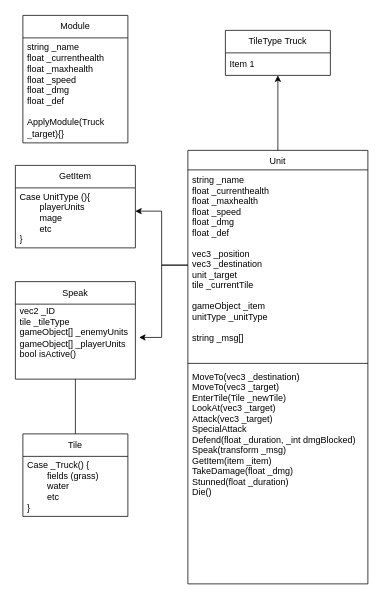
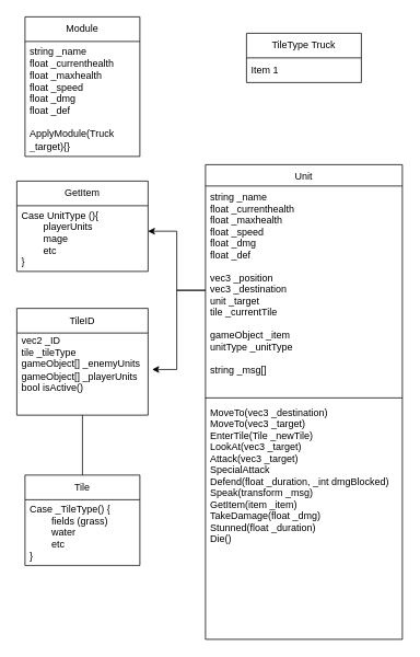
- <mxCell id="17" style="edgeStyle=orthogonalEdgeStyle;rounded=0;orthogonalLoop=1;jettySize=auto;html=1;entryX=0.5;entryY=1;entryDx=0;entryDy=0;entryPerimeter=0;" edge="1" parent="1" source="2" target="10"><mxGeometry relative="1" as="geometry" /></mxCell>
- <mxCell id="12" value="Speak" style="swimlane;fontStyle=0;childLayout=stackLayout;horizontal=1;startSize=30;horizontalStack=0;resizeParent=1;resizeParentMax=0;resizeLast=0;collapsible=1;marginBottom=0;whiteSpace=wrap;html=1;" vertex="1" parent="1"><mxGeometry x="20" y="375" width="160" height="130" as="geometry" /></mxCell>
+ <mxCell id="12" value="TileID" style="swimlane;fontStyle=0;childLayout=stackLayout;horizontal=1;startSize=30;horizontalStack=0;resizeParent=1;resizeParentMax=0;resizeLast=0;collapsible=1;marginBottom=0;whiteSpace=wrap;html=1;" vertex="1" parent="1"><mxGeometry x="20" y="375" width="160" height="130" as="geometry" /></mxCell>
- <mxCell id="15" value="Case _Truck() {&lt;div&gt;&lt;span style=&quot;white-space: pre;&quot;&gt;&#09;&lt;/span&gt;fields (grass)&lt;br&gt;&lt;/div&gt;&lt;div&gt;&lt;span style=&quot;white-space: pre;&quot;&gt;&#09;&lt;/span&gt;water&lt;br&gt;&lt;/div&gt;&lt;div&gt;&lt;span style=&quot;white-space: pre;&quot;&gt;&#09;&lt;/span&gt;etc&lt;br&gt;&lt;/div&gt;&lt;div&gt;}&lt;/div&gt;" style="text;strokeColor=none;fillColor=none;align=left;verticalAlign=middle;spacingLeft=4;spacingRight=4;overflow=hidden;points=[[0,0.5],[1,0.5]];portConstraint=eastwest;rotatable=0;whiteSpace=wrap;html=1;" vertex="1" parent="14"><mxGeometry y="30" width="140" height="80" as="geometry" /></mxCell>
+ <mxCell id="15" value="Case _TileType() {&lt;div&gt;&lt;span style=&quot;white-space: pre;&quot;&gt;&#09;&lt;/span&gt;fields (grass)&lt;br&gt;&lt;/div&gt;&lt;div&gt;&lt;span style=&quot;white-space: pre;&quot;&gt;&#09;&lt;/span&gt;water&lt;br&gt;&lt;/div&gt;&lt;div&gt;&lt;span style=&quot;white-space: pre;&quot;&gt;&#09;&lt;/span&gt;etc&lt;br&gt;&lt;/div&gt;&lt;div&gt;}&lt;/div&gt;" style="text;strokeColor=none;fillColor=none;align=left;verticalAlign=middle;spacingLeft=4;spacingRight=4;overflow=hidden;points=[[0,0.5],[1,0.5]];portConstraint=eastwest;rotatable=0;whiteSpace=wrap;html=1;" vertex="1" parent="14"><mxGeometry y="30" width="140" height="80" as="geometry" /></mxCell>
